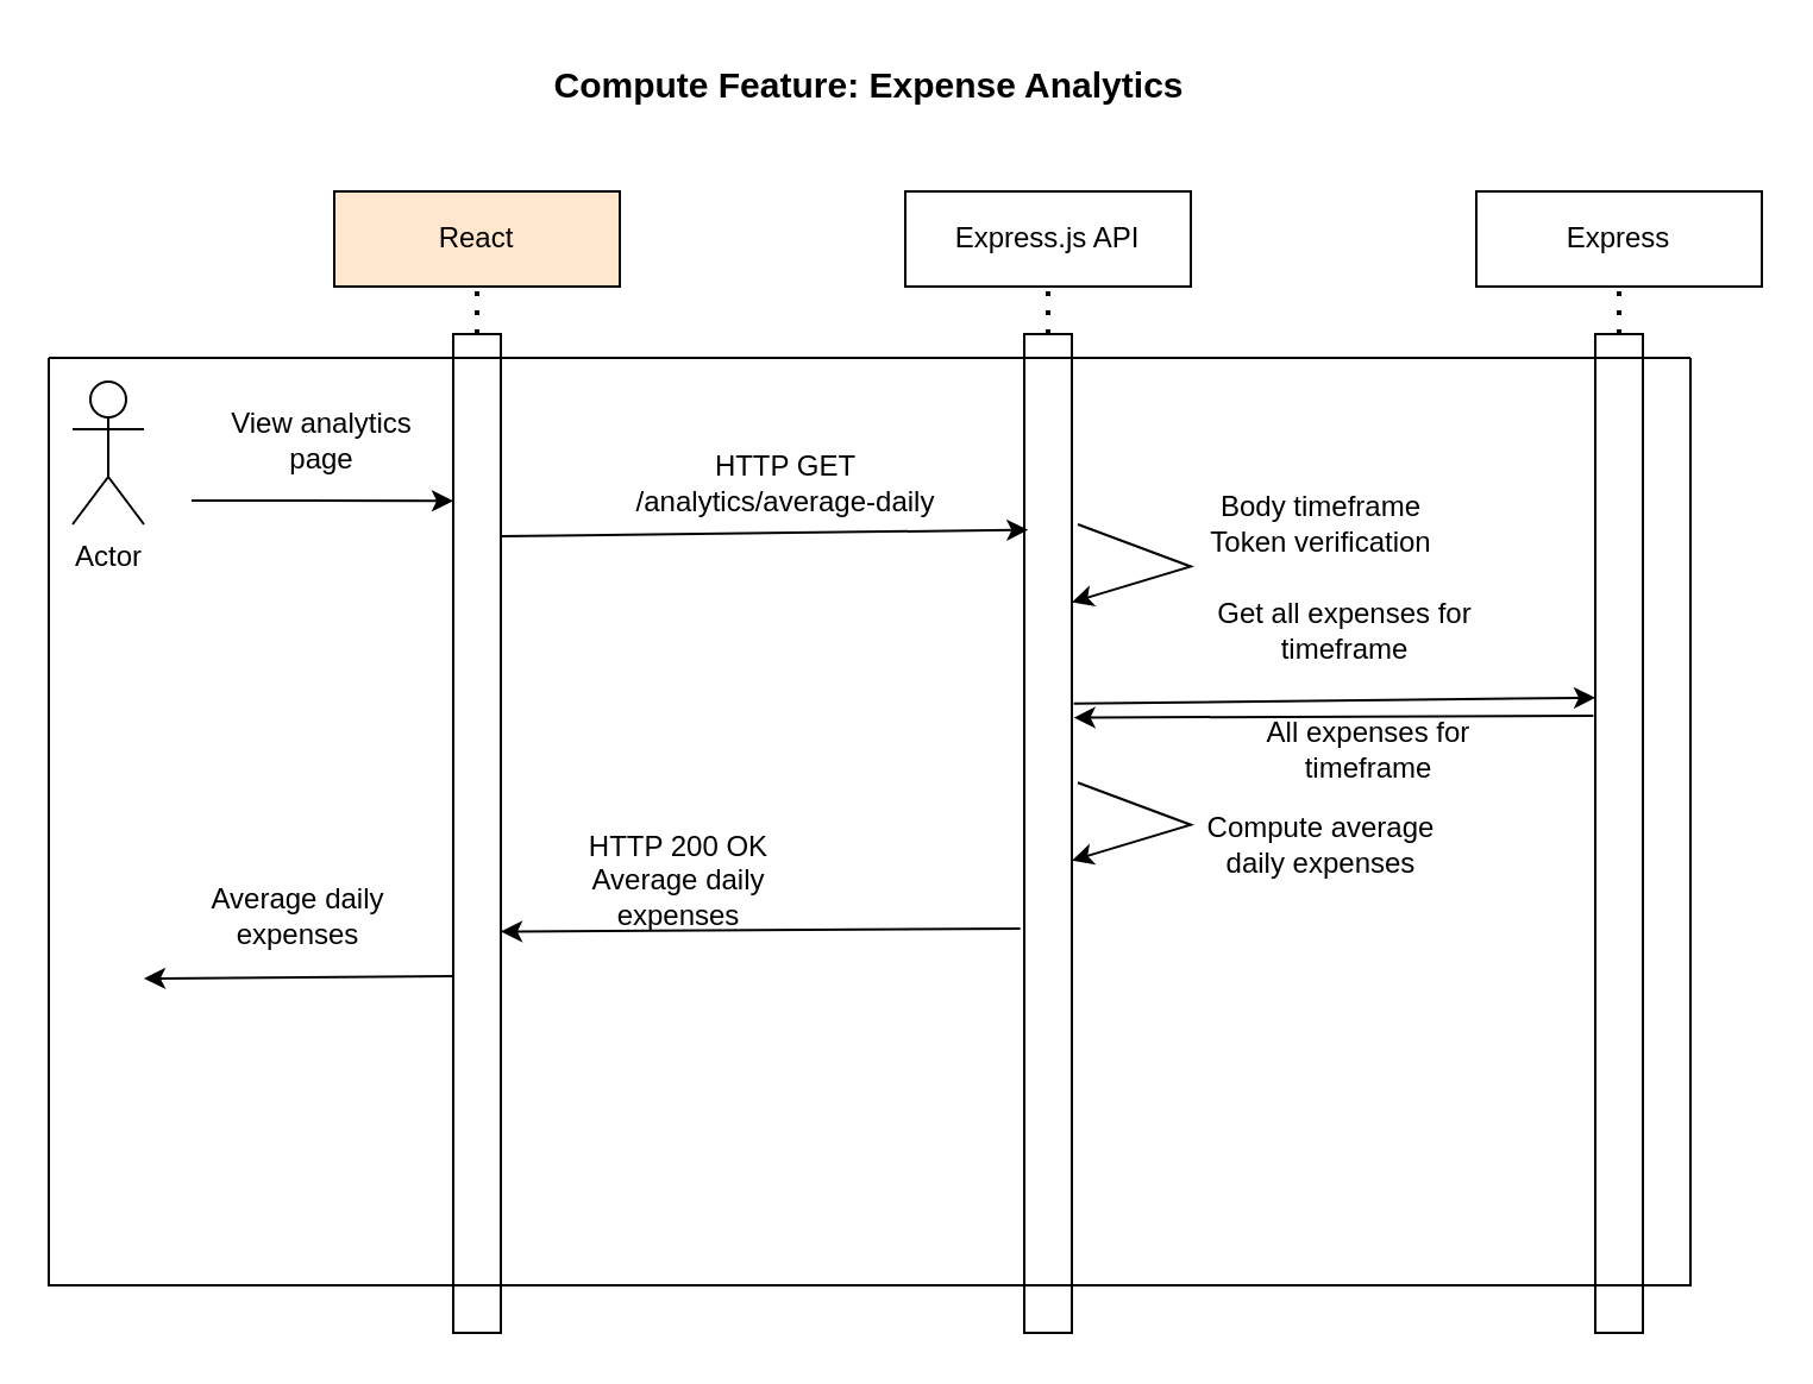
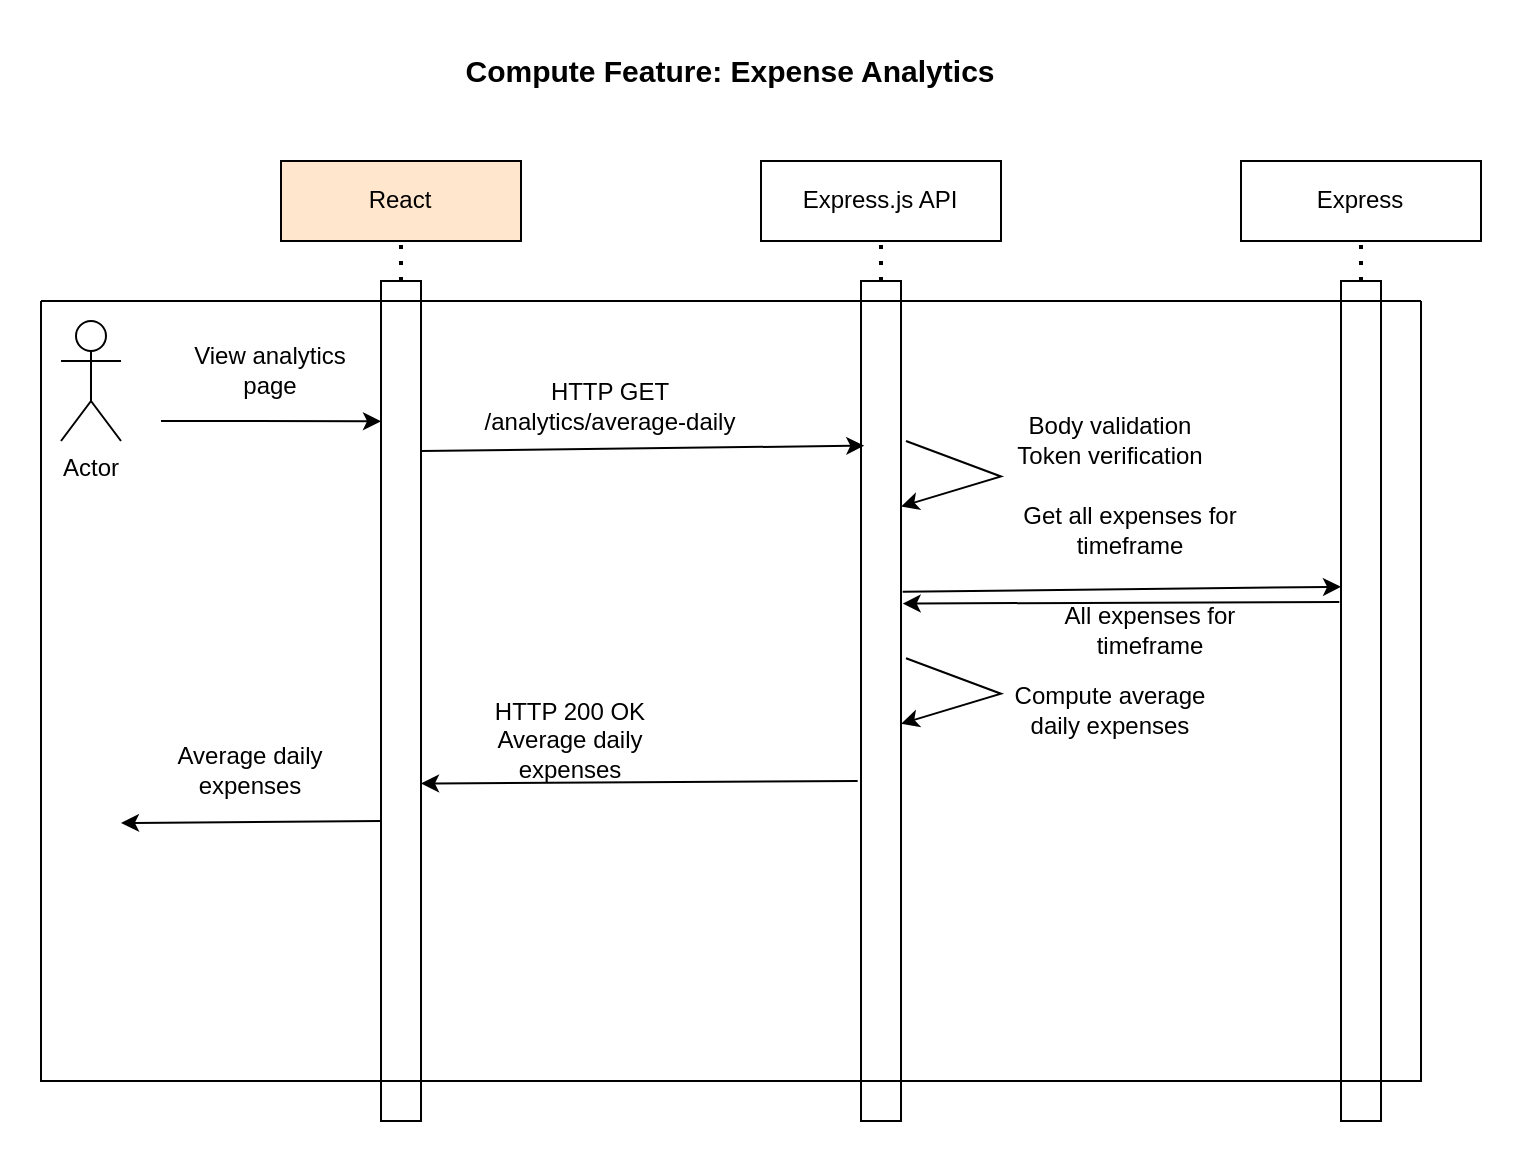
- <mxCell id="18" value="HTTP GET&lt;br&gt;/analytics/average-daily" style="text;html=1;strokeColor=none;fillColor=none;align=center;verticalAlign=middle;whiteSpace=wrap;rounded=0;" vertex="1" parent="12"><mxGeometry x="240" y="40" width="140" height="25" as="geometry" /></mxCell>
+ <mxCell id="18" value="HTTP GET&lt;br&gt;/analytics/average-daily" style="text;html=1;strokeColor=none;fillColor=none;align=center;verticalAlign=middle;whiteSpace=wrap;rounded=0;" vertex="1" parent="12"><mxGeometry x="215" y="40" width="140" height="25" as="geometry" /></mxCell>
- <mxCell id="13" value="Body timeframe&lt;br&gt;Token verification" style="text;html=1;strokeColor=none;fillColor=none;align=center;verticalAlign=middle;whiteSpace=wrap;rounded=0;" vertex="1" parent="12"><mxGeometry x="480" y="55" width="110" height="30" as="geometry" /></mxCell>
+ <mxCell id="13" value="Body validation&lt;br&gt;Token verification" style="text;html=1;strokeColor=none;fillColor=none;align=center;verticalAlign=middle;whiteSpace=wrap;rounded=0;" vertex="1" parent="12"><mxGeometry x="480" y="55" width="110" height="30" as="geometry" /></mxCell>
